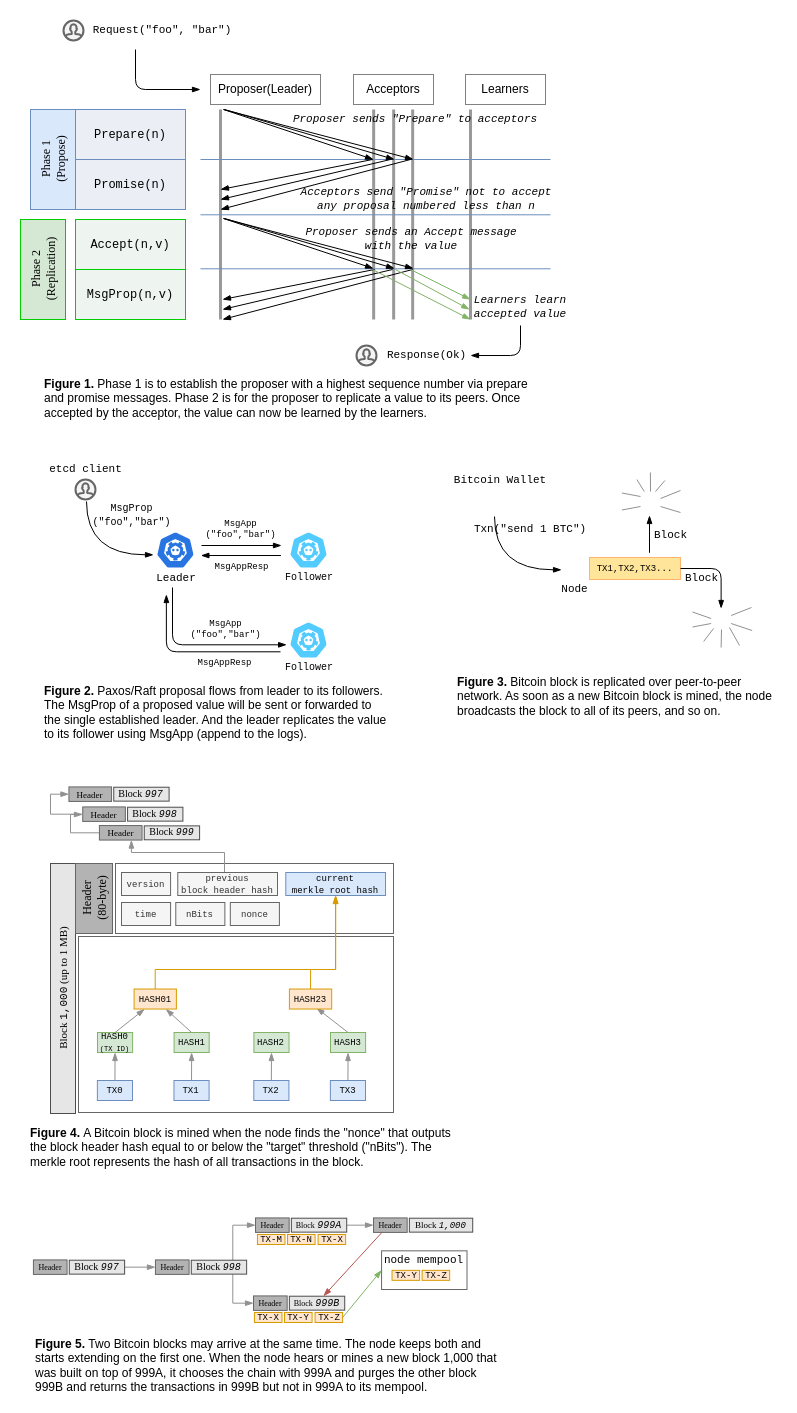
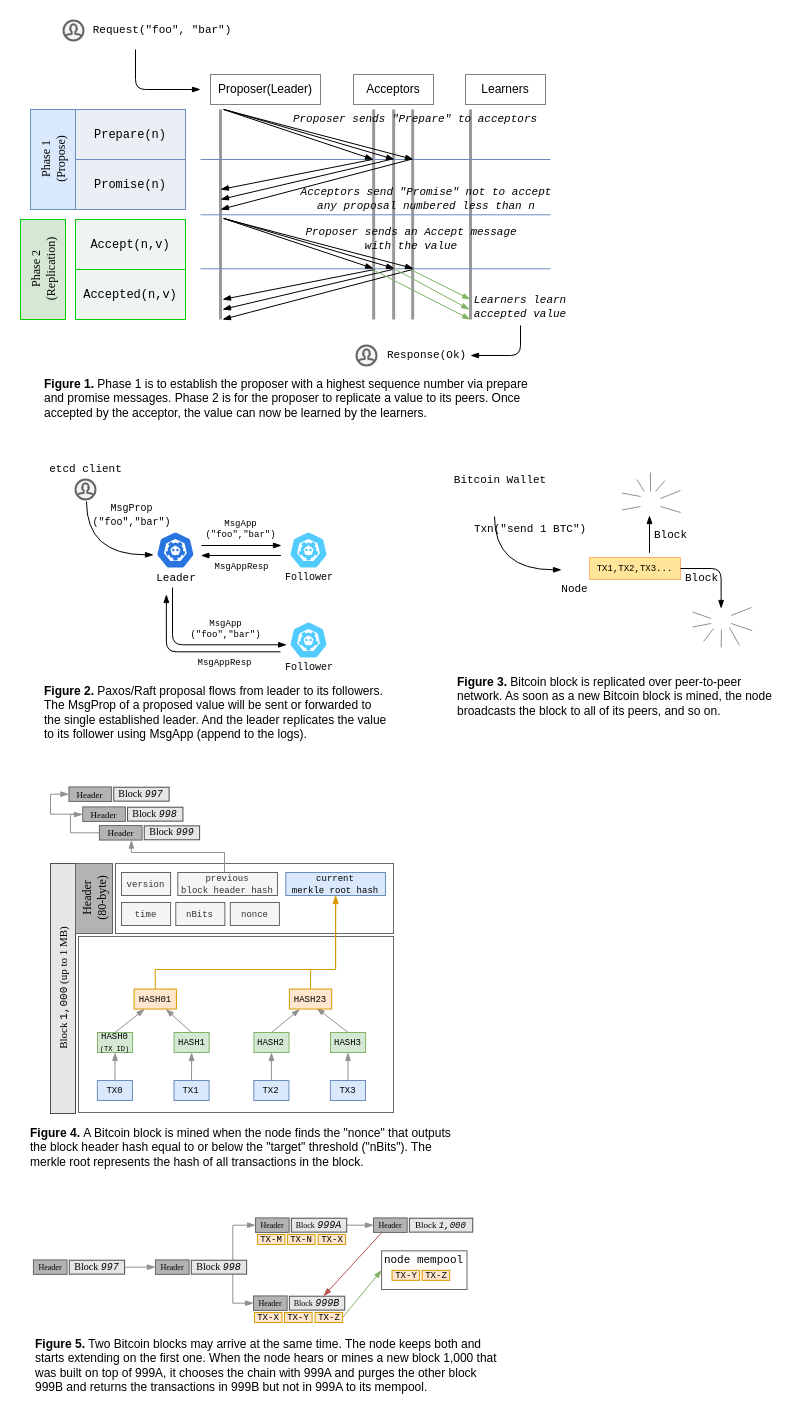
- <mxCell id="8" value="&lt;font face=&quot;Courier New&quot;&gt;MsgProp(n,v)&lt;/font&gt;" style="rounded=0;whiteSpace=wrap;html=1;fillColor=#EEF5F0;strokeColor=#00CC00;" parent="1" vertex="1"><mxGeometry x="75" y="269" width="110" height="50" as="geometry" /></mxCell>
+ <mxCell id="8" value="&lt;font face=&quot;Courier New&quot;&gt;Accepted(n,v)&lt;/font&gt;" style="rounded=0;whiteSpace=wrap;html=1;fillColor=#EEF5F0;strokeColor=#00CC00;" parent="1" vertex="1"><mxGeometry x="75" y="269" width="110" height="50" as="geometry" /></mxCell>
+ <mxCell id="139" style="edgeStyle=none;rounded=0;orthogonalLoop=1;jettySize=auto;html=1;exitX=0.5;exitY=0;exitDx=0;exitDy=0;entryX=0.25;entryY=1;entryDx=0;entryDy=0;startArrow=none;startFill=0;endArrow=blockThin;endFill=1;strokeColor=#919191;fontFamily=Courier New;fontSize=10;" parent="1" source="140" target="147" edge="1"><mxGeometry relative="1" as="geometry" /></mxCell>
